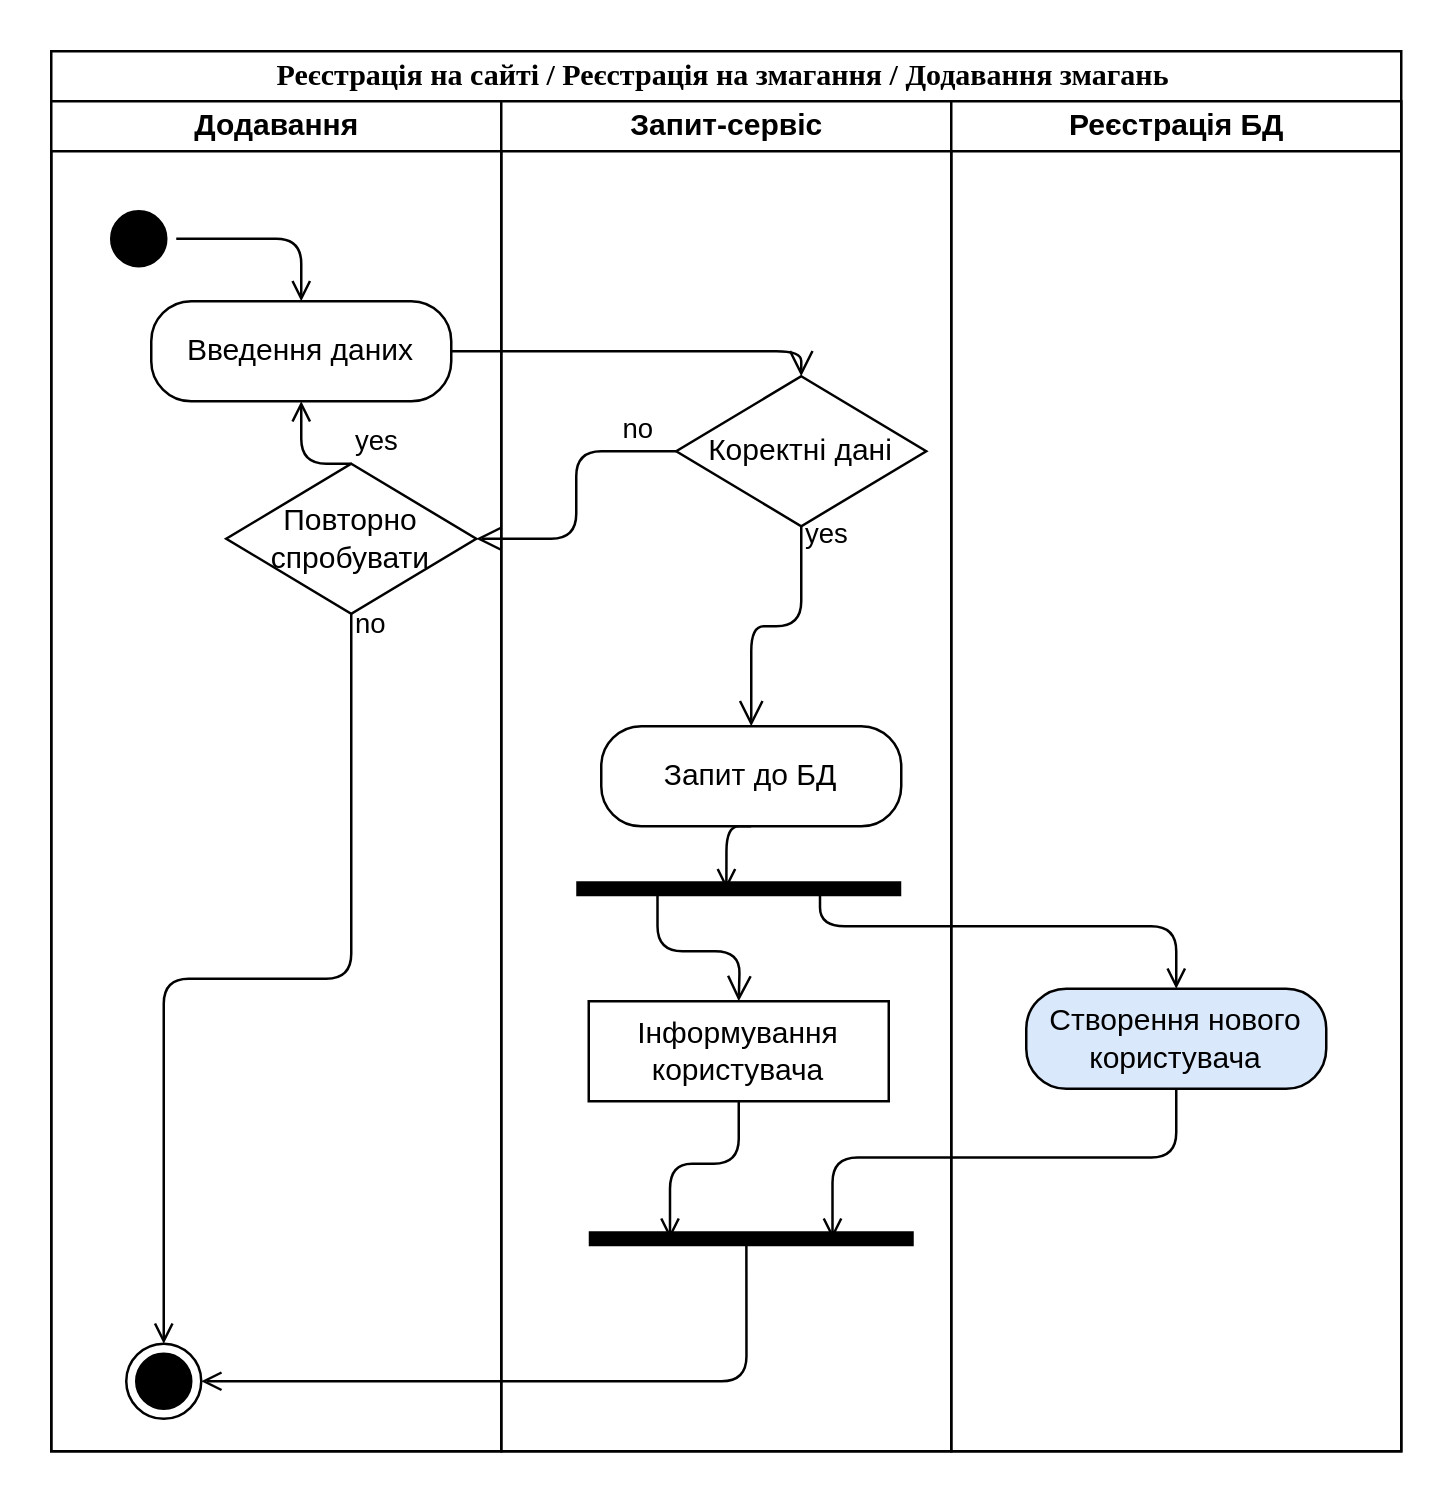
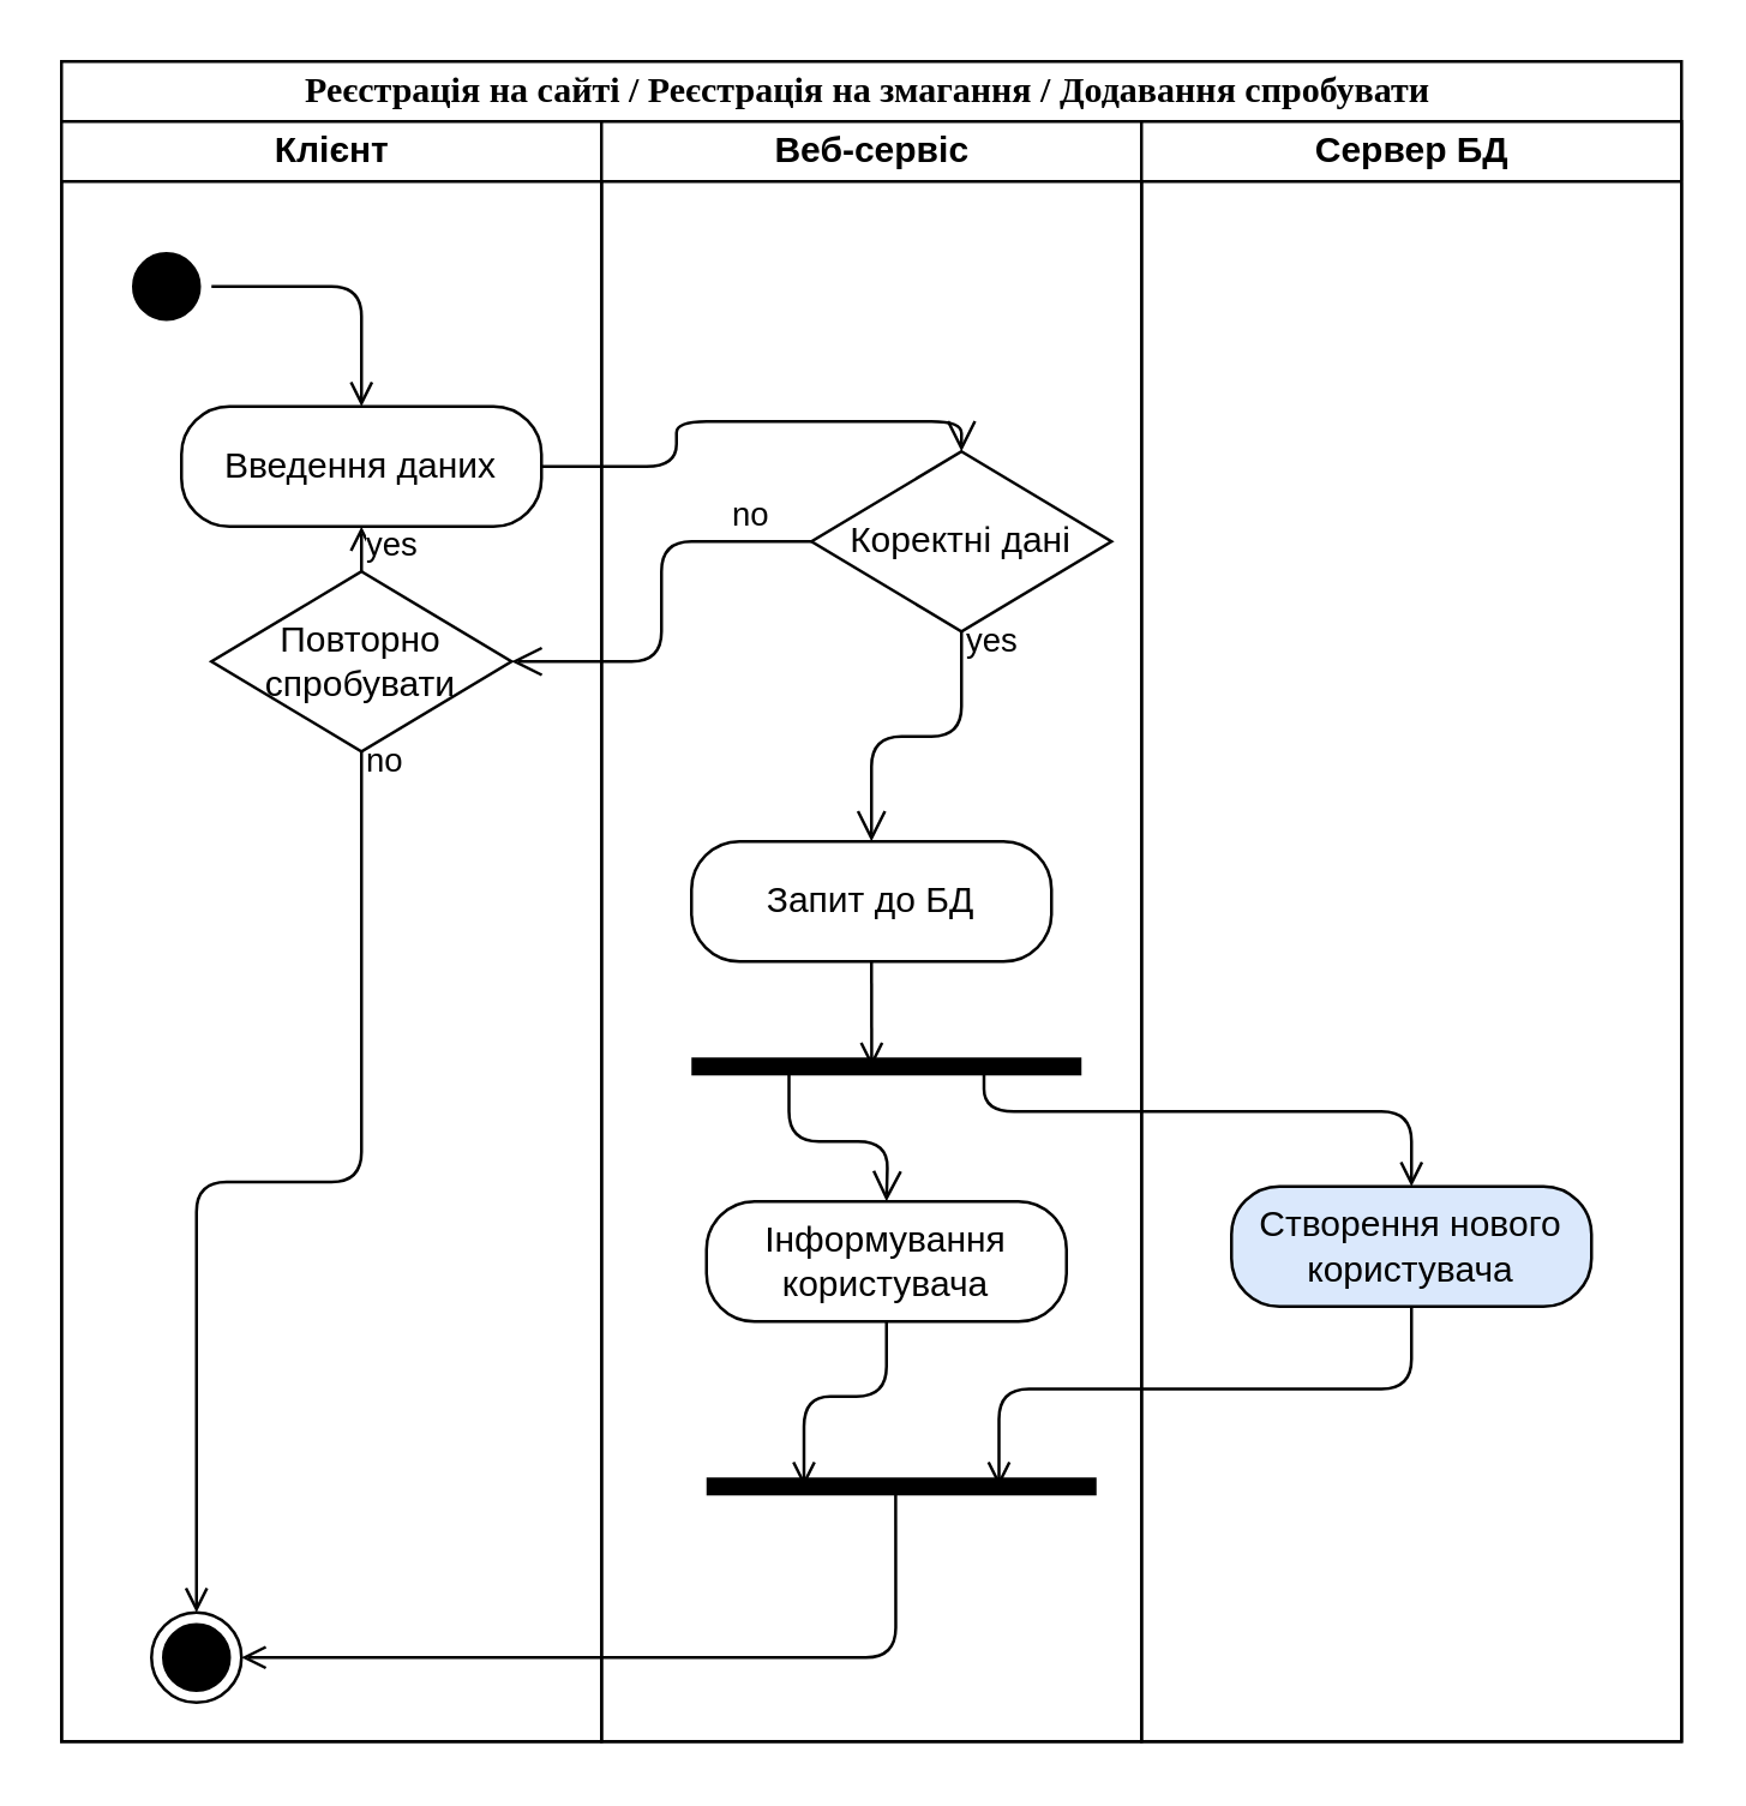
- <mxCell id="2" value="Реєстрація на сайті / Реєстрація на змагання / Додавання змагань&amp;nbsp;" style="swimlane;html=1;childLayout=stackLayout;startSize=20;rounded=0;shadow=0;comic=0;labelBackgroundColor=none;strokeWidth=1;fontFamily=Verdana;fontSize=12;align=center;" parent="1" vertex="1"><mxGeometry x="20" y="20" width="540" height="560" as="geometry"><mxRectangle x="40" y="20" width="50" height="40" as="alternateBounds" /></mxGeometry></mxCell>
+ <mxCell id="2" value="Реєстрація на сайті / Реєстрація на змагання / Додавання спробувати&amp;nbsp;" style="swimlane;html=1;childLayout=stackLayout;startSize=20;rounded=0;shadow=0;comic=0;labelBackgroundColor=none;strokeWidth=1;fontFamily=Verdana;fontSize=12;align=center;" parent="1" vertex="1"><mxGeometry x="20" y="20" width="540" height="560" as="geometry"><mxRectangle x="40" y="20" width="50" height="40" as="alternateBounds" /></mxGeometry></mxCell>
- <mxCell id="3" value="Додавання" style="swimlane;html=1;startSize=20;" parent="2" vertex="1"><mxGeometry y="20" width="180" height="540" as="geometry"><mxRectangle y="20" width="30" height="970" as="alternateBounds" /></mxGeometry></mxCell>
+ <mxCell id="3" value="Клієнт" style="swimlane;html=1;startSize=20;" parent="2" vertex="1"><mxGeometry y="20" width="180" height="540" as="geometry"><mxRectangle y="20" width="30" height="970" as="alternateBounds" /></mxGeometry></mxCell>
- <mxCell id="12" value="Запит-сервіс" style="swimlane;html=1;startSize=20;" parent="2" vertex="1"><mxGeometry x="180" y="20" width="180" height="540" as="geometry"><mxRectangle x="250" y="20" width="30" height="970" as="alternateBounds" /></mxGeometry></mxCell>
+ <mxCell id="12" value="Веб-сервіс" style="swimlane;html=1;startSize=20;" parent="2" vertex="1"><mxGeometry x="180" y="20" width="180" height="540" as="geometry"><mxRectangle x="250" y="20" width="30" height="970" as="alternateBounds" /></mxGeometry></mxCell>
- <mxCell id="22" value="Реєстрація БД" style="swimlane;html=1;startSize=20;" parent="2" vertex="1"><mxGeometry x="360" y="20" width="180" height="540" as="geometry" /></mxCell>
+ <mxCell id="22" value="Сервер БД" style="swimlane;html=1;startSize=20;" parent="2" vertex="1"><mxGeometry x="360" y="20" width="180" height="540" as="geometry" /></mxCell>
- <mxCell id="8" value="Введення даних" style="rounded=1;whiteSpace=wrap;html=1;arcSize=40;" vertex="1" parent="3"><mxGeometry x="40" y="80" width="120" height="40" as="geometry" /></mxCell>
+ <mxCell id="8" value="Введення даних" style="rounded=1;whiteSpace=wrap;html=1;arcSize=40;" vertex="1" parent="3"><mxGeometry x="40" y="95" width="120" height="40" as="geometry" /></mxCell>
- <mxCell id="10" value="Повторно спробувати" style="rhombus;whiteSpace=wrap;html=1;" vertex="1" parent="3"><mxGeometry x="70" y="145" width="100" height="60" as="geometry" /></mxCell>
+ <mxCell id="10" value="Повторно спробувати" style="rhombus;whiteSpace=wrap;html=1;" vertex="1" parent="3"><mxGeometry x="50" y="150" width="100" height="60" as="geometry" /></mxCell>
- <mxCell id="18" value="Запит до БД" style="rounded=1;whiteSpace=wrap;html=1;arcSize=40;" vertex="1" parent="12"><mxGeometry x="40" y="250" width="120" height="40" as="geometry" /></mxCell>
+ <mxCell id="18" value="Запит до БД" style="rounded=1;whiteSpace=wrap;html=1;arcSize=40;" vertex="1" parent="12"><mxGeometry x="30" y="240" width="120" height="40" as="geometry" /></mxCell>
- <mxCell id="15" value="Інформування користувача" style="whiteSpace=wrap;html=1;arcSize=40;rounded=0;" vertex="1" parent="12"><mxGeometry x="35" y="360" width="120" height="40" as="geometry" /></mxCell>
+ <mxCell id="15" value="Інформування користувача" style="rounded=1;whiteSpace=wrap;html=1;arcSize=40;" vertex="1" parent="12"><mxGeometry x="35" y="360" width="120" height="40" as="geometry" /></mxCell>
